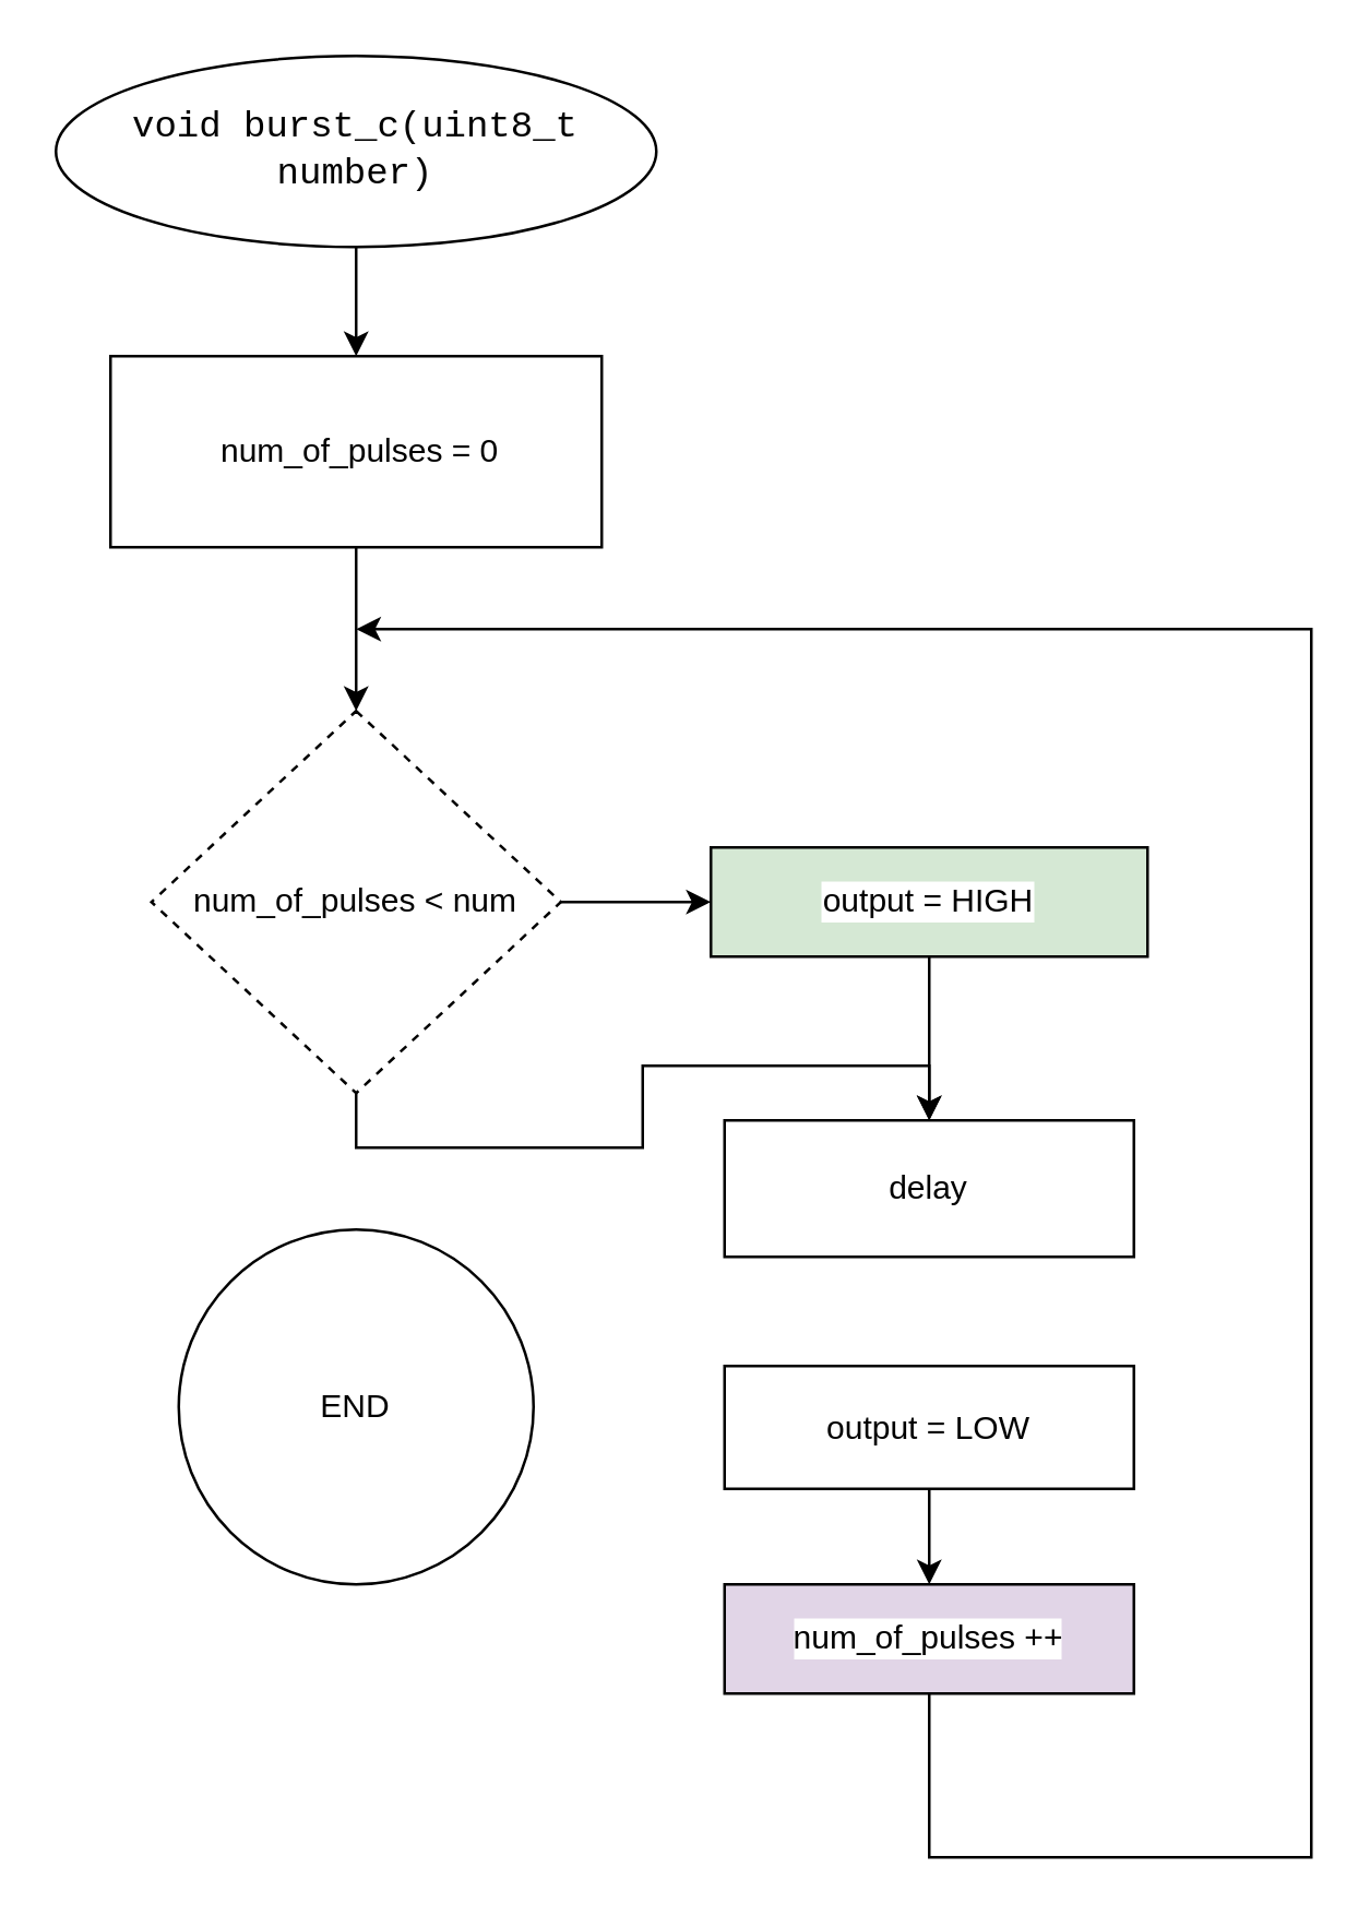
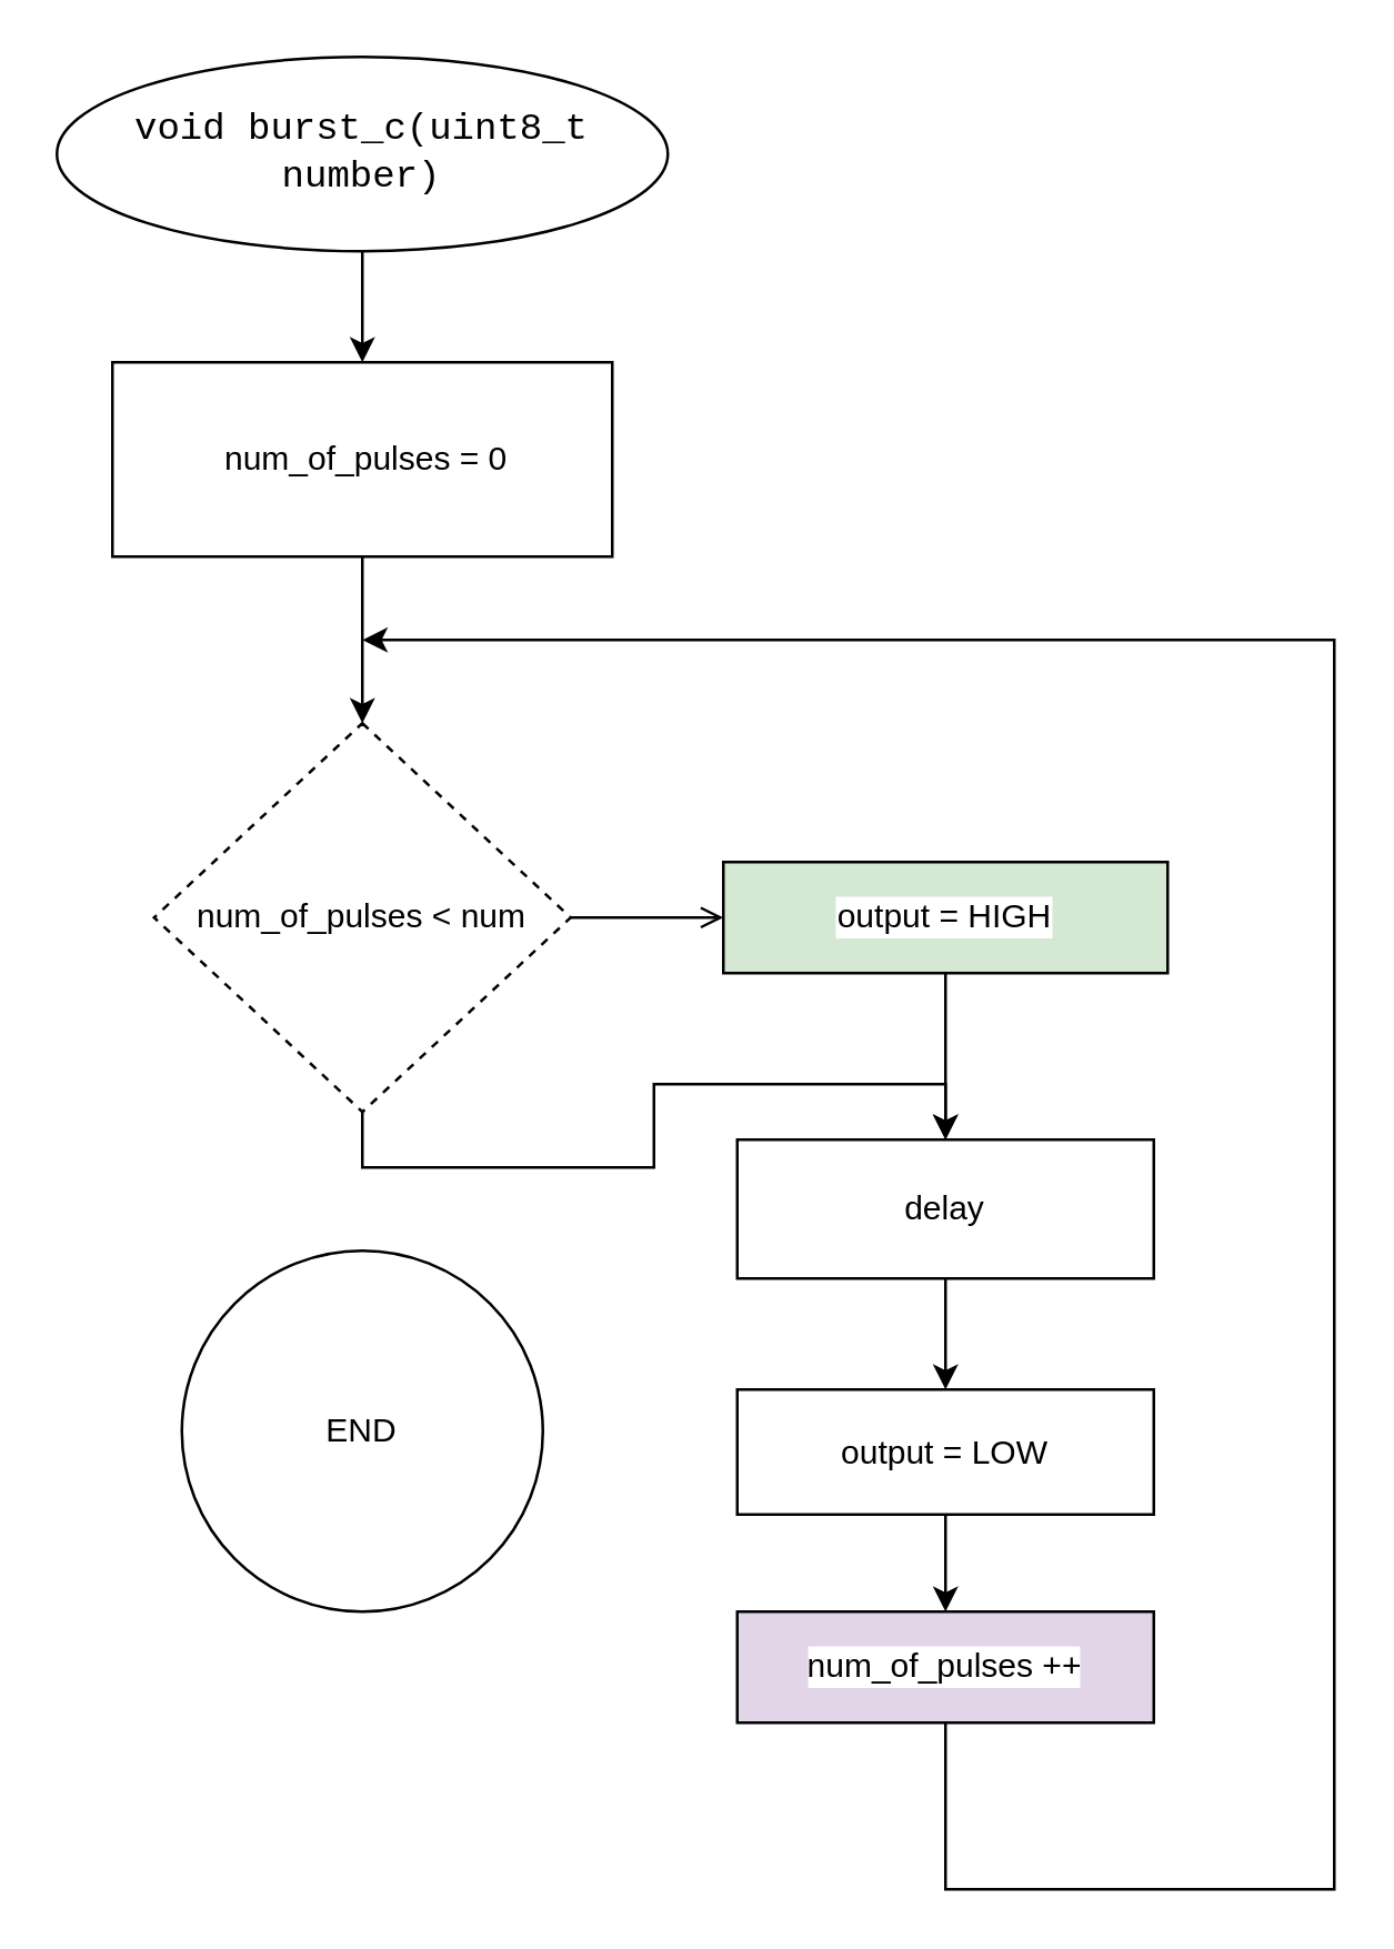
- <mxCell id="6" style="edgeStyle=orthogonalEdgeStyle;rounded=0;orthogonalLoop=1;jettySize=auto;html=1;exitX=1;exitY=0.5;exitDx=0;exitDy=0;fontSize=12;fontColor=#000000;" edge="1" parent="1" source="8" target="10"><mxGeometry relative="1" as="geometry" /></mxCell>
+ <mxCell id="6" style="edgeStyle=orthogonalEdgeStyle;rounded=0;orthogonalLoop=1;jettySize=auto;html=1;exitX=1;exitY=0.5;exitDx=0;exitDy=0;fontSize=12;fontColor=#000000;endArrow=open;" edge="1" parent="1" source="8" target="10"><mxGeometry relative="1" as="geometry" /></mxCell>
+ <mxCell id="11" style="edgeStyle=orthogonalEdgeStyle;rounded=0;orthogonalLoop=1;jettySize=auto;html=1;exitX=0.5;exitY=1;exitDx=0;exitDy=0;entryX=0.5;entryY=0;entryDx=0;entryDy=0;fontSize=12;fontColor=#000000;" edge="1" parent="1" source="12" target="14"><mxGeometry relative="1" as="geometry" /></mxCell>
